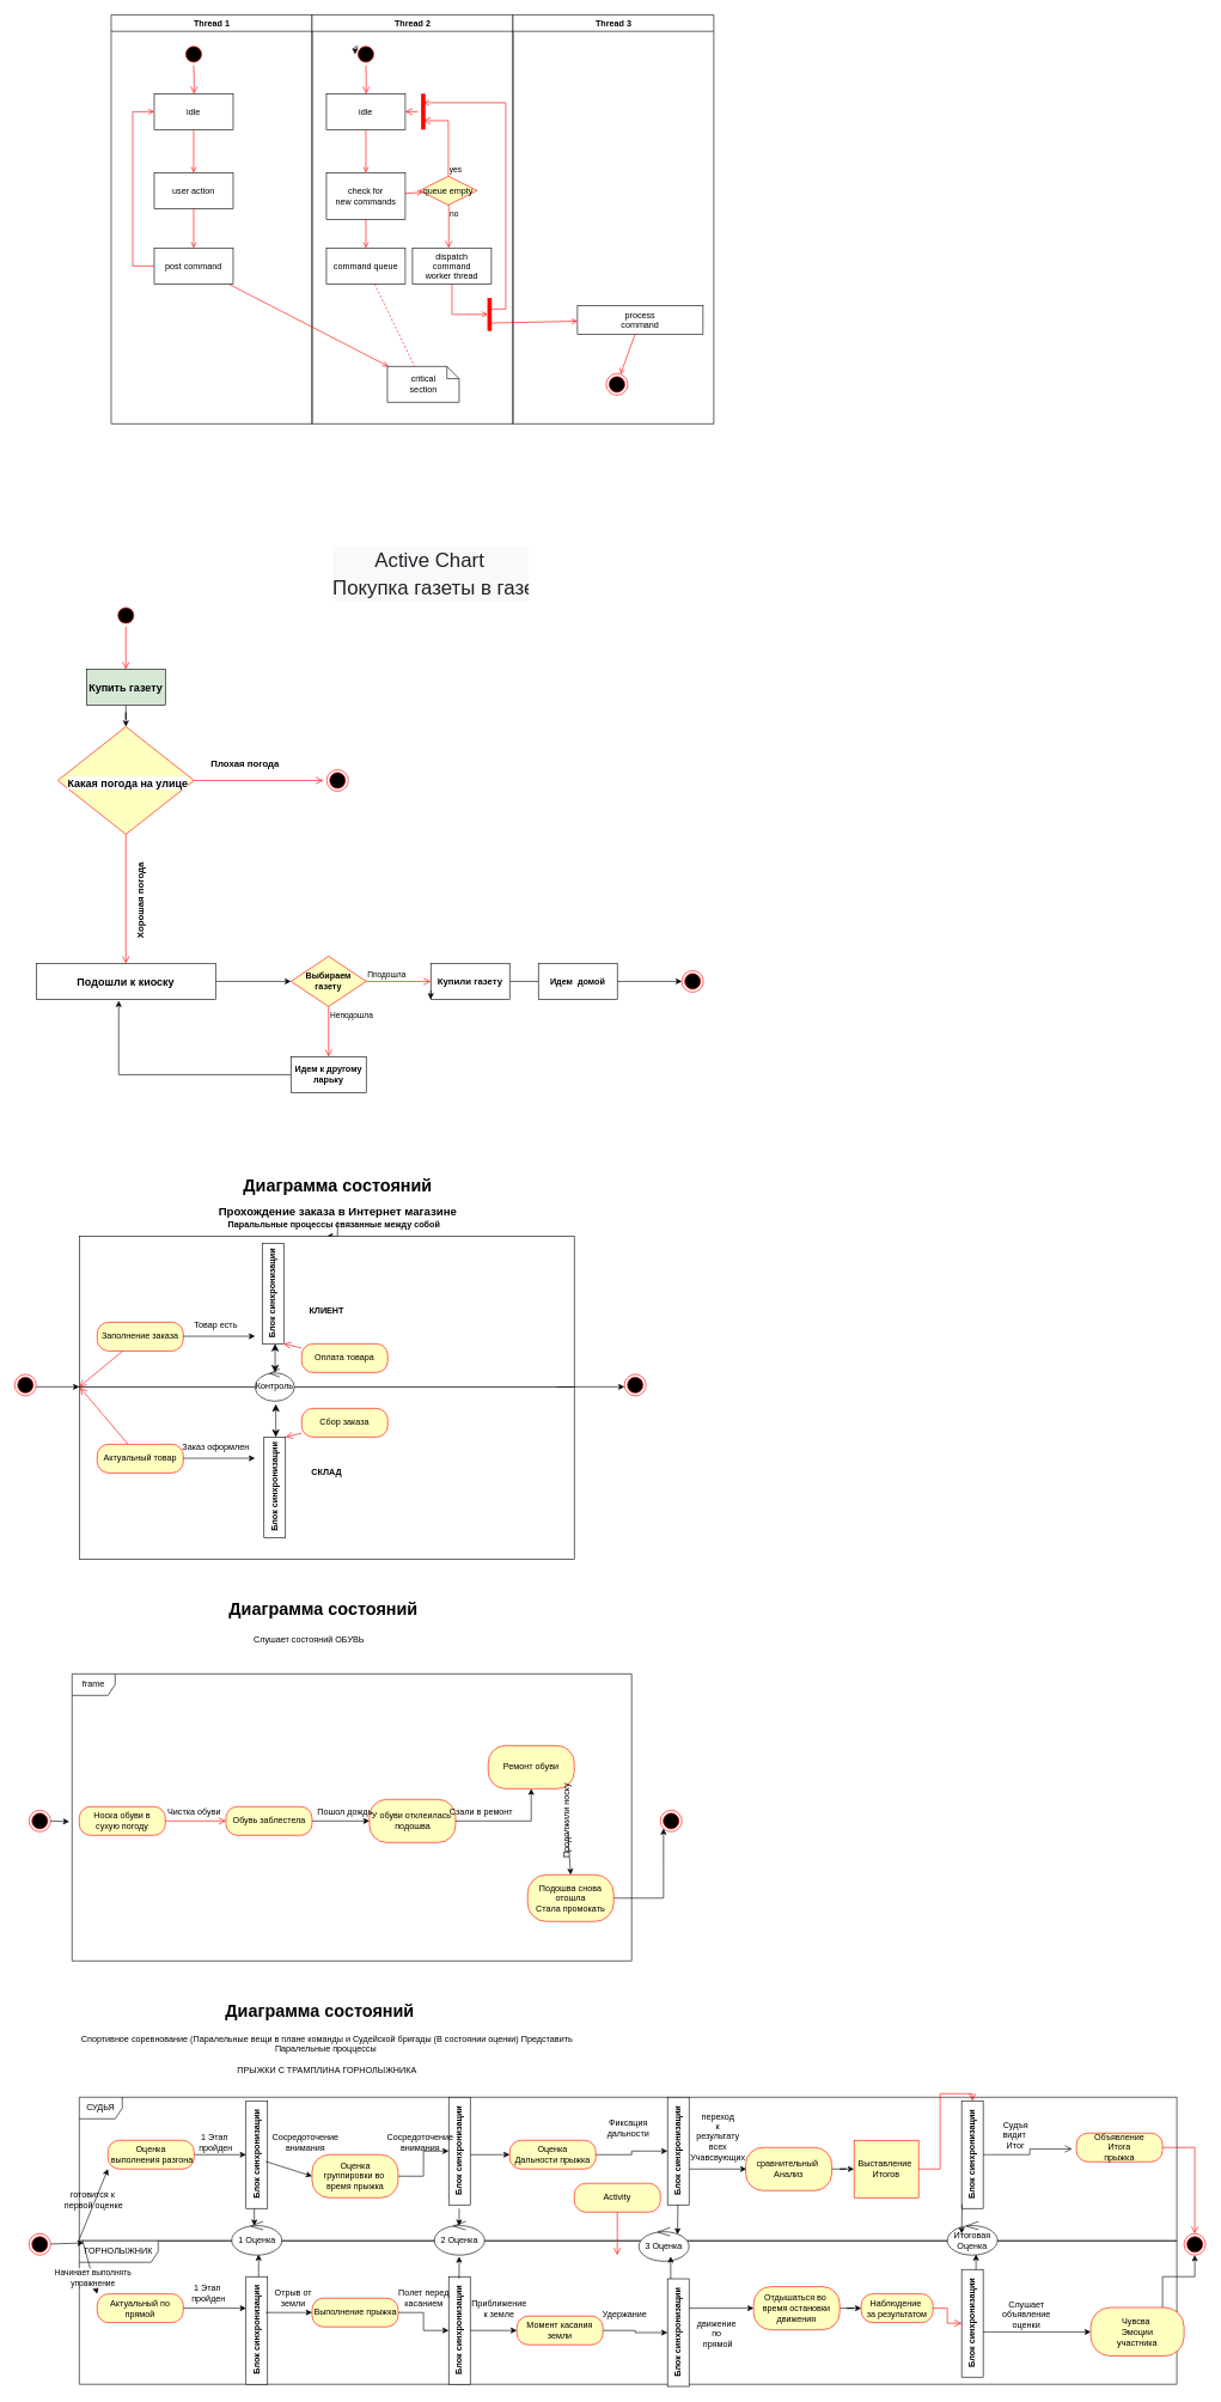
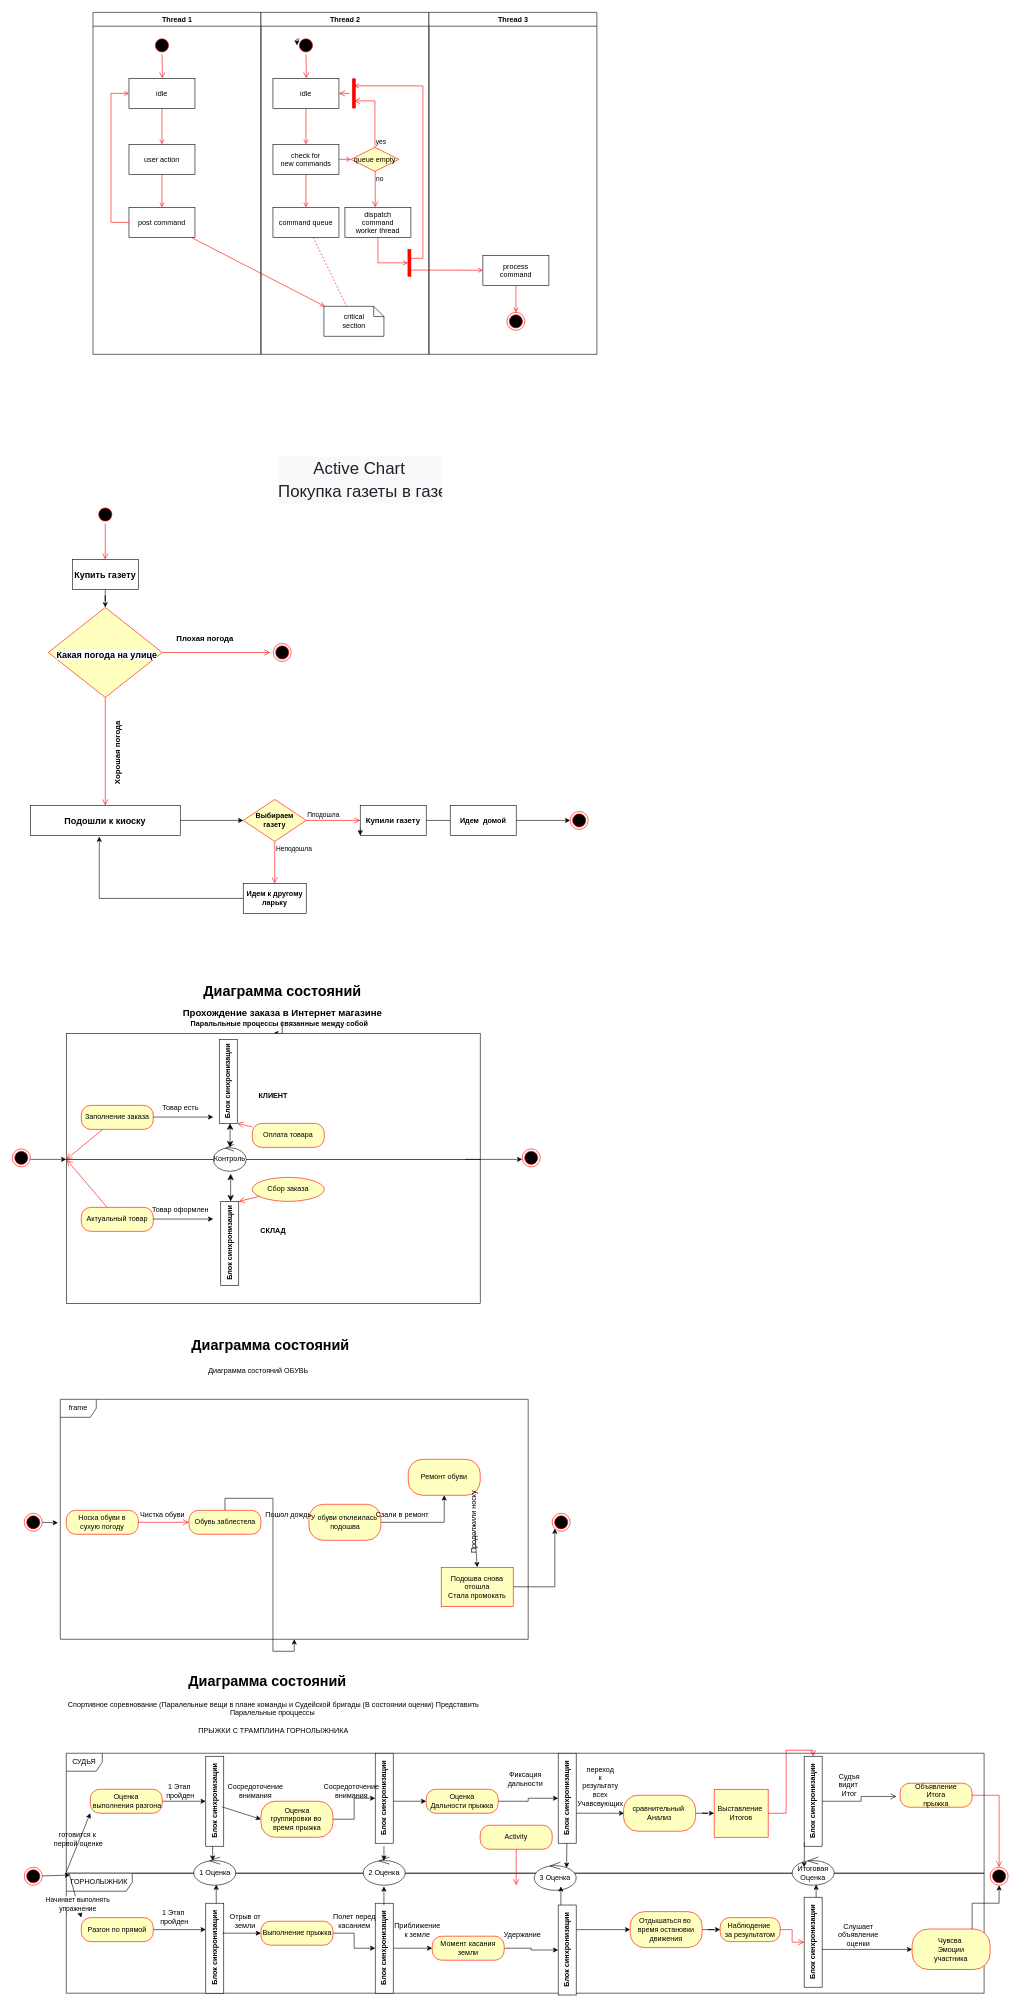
- <mxCell id="15" value="check for &#10;new commands" style="" parent="11" vertex="1"><mxGeometry x="20" y="220" width="110" height="65" as="geometry" /></mxCell>
+ <mxCell id="15" value="check for &#10;new commands" style="" parent="11" vertex="1"><mxGeometry x="20" y="220" width="110" height="50" as="geometry" /></mxCell>
- <mxCell id="32" value="process&#10;command" style="" parent="31" vertex="1"><mxGeometry x="90" y="405" width="175" height="40" as="geometry" /></mxCell>
+ <mxCell id="32" value="process&#10;command" style="" parent="31" vertex="1"><mxGeometry x="90" y="405" width="110" height="50" as="geometry" /></mxCell>
- <mxCell id="40" value="Купить газету" style="html=1;whiteSpace=wrap;fontStyle=1;fontSize=15;fillColor=#d5e8d4;" vertex="1" parent="1"><mxGeometry x="120" y="932" width="110" height="50" as="geometry" /></mxCell>
+ <mxCell id="40" value="Купить газету" style="html=1;whiteSpace=wrap;fontStyle=1;fontSize=15;" vertex="1" parent="1"><mxGeometry x="120" y="932" width="110" height="50" as="geometry" /></mxCell>
- <mxCell id="78" value="Сбор заказа" style="rounded=1;whiteSpace=wrap;html=1;arcSize=40;fontColor=#000000;fillColor=#ffffc0;strokeColor=#ff0000;" vertex="1" parent="1"><mxGeometry x="420" y="1962" width="120" height="40" as="geometry" /></mxCell>
+ <mxCell id="78" value="Сбор заказа" style="ellipse;whiteSpace=wrap;html=1;arcSize=40;fontColor=#000000;fillColor=#ffffc0;strokeColor=#ff0000;" vertex="1" parent="1"><mxGeometry x="420" y="1962" width="120" height="40" as="geometry" /></mxCell>
- <mxCell id="87" value="Заказ оформлен" style="text;html=1;align=center;verticalAlign=middle;resizable=0;points=[];autosize=1;strokeColor=none;fillColor=none;" vertex="1" parent="1"><mxGeometry x="240" y="2002" width="120" height="30" as="geometry" /></mxCell>
+ <mxCell id="87" value="Товар оформлен" style="text;html=1;align=center;verticalAlign=middle;resizable=0;points=[];autosize=1;strokeColor=none;fillColor=none;" vertex="1" parent="1"><mxGeometry x="240" y="2002" width="120" height="30" as="geometry" /></mxCell>
- <mxCell id="92" value="Слушает состояний ОБУВЬ" style="text;html=1;align=center;verticalAlign=middle;resizable=0;points=[];autosize=1;strokeColor=none;fillColor=none;" vertex="1" parent="1"><mxGeometry x="335" y="2270" width="190" height="30" as="geometry" /></mxCell>
+ <mxCell id="92" value="Диаграмма состояний ОБУВЬ" style="text;html=1;align=center;verticalAlign=middle;resizable=0;points=[];autosize=1;strokeColor=none;fillColor=none;" vertex="1" parent="1"><mxGeometry x="335" y="2270" width="190" height="30" as="geometry" /></mxCell>
- <mxCell id="96" value="" style="edgeStyle=orthogonalEdgeStyle;rounded=0;orthogonalLoop=1;jettySize=auto;html=1;" edge="1" parent="1" source="97" target="102"><mxGeometry relative="1" as="geometry" /></mxCell>
+ <mxCell id="96" value="" style="edgeStyle=orthogonalEdgeStyle;rounded=0;orthogonalLoop=1;jettySize=auto;html=1;" edge="1" parent="1" source="97" target="89"><mxGeometry relative="1" as="geometry" /></mxCell>
- <mxCell id="107" value="Подошва снова&lt;br&gt;отошла&lt;br&gt;Стала промокать" style="rounded=1;whiteSpace=wrap;html=1;arcSize=40;fontColor=#000000;fillColor=#ffffc0;strokeColor=#ff0000;" vertex="1" parent="1"><mxGeometry x="735" y="2612" width="120" height="65" as="geometry" /></mxCell>
+ <mxCell id="107" value="Подошва снова&lt;br&gt;отошла&lt;br&gt;Стала промокать" style="whiteSpace=wrap;html=1;arcSize=40;fontColor=#000000;fillColor=#ffffc0;strokeColor=#ff0000;rounded=0;" vertex="1" parent="1"><mxGeometry x="735" y="2612" width="120" height="65" as="geometry" /></mxCell>
- <mxCell id="116" value="Актуальный по прямой" style="rounded=1;whiteSpace=wrap;html=1;arcSize=40;fontColor=#000000;fillColor=#ffffc0;strokeColor=#ff0000;" vertex="1" parent="1"><mxGeometry x="135" y="3196" width="120" height="40" as="geometry" /></mxCell>
+ <mxCell id="116" value="Разгон по прямой" style="rounded=1;whiteSpace=wrap;html=1;arcSize=40;fontColor=#000000;fillColor=#ffffc0;strokeColor=#ff0000;" vertex="1" parent="1"><mxGeometry x="135" y="3196" width="120" height="40" as="geometry" /></mxCell>
- <mxCell id="166" value="движение&amp;nbsp;&lt;br&gt;по&amp;nbsp;&lt;br&gt;прямой" style="text;html=1;align=center;verticalAlign=middle;resizable=0;points=[];autosize=1;strokeColor=none;fillColor=none;" vertex="1" parent="1"><mxGeometry x="960" y="3222" width="80" height="60" as="geometry" /></mxCell>
